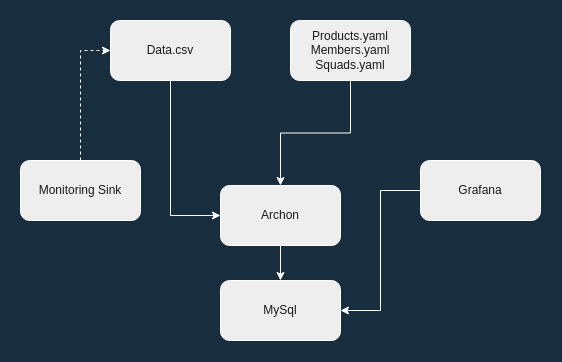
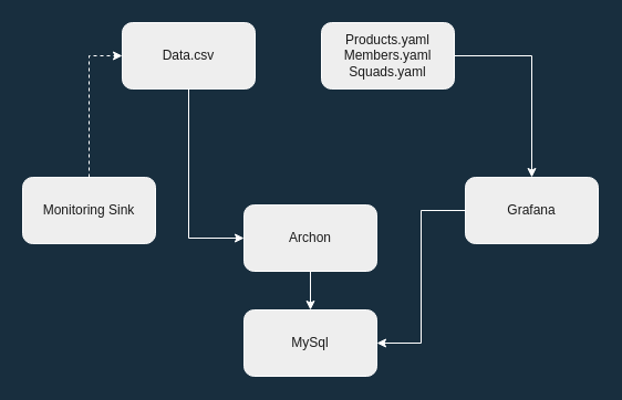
- <mxCell id="11" style="edgeStyle=orthogonalEdgeStyle;rounded=0;orthogonalLoop=1;jettySize=auto;html=1;labelBackgroundColor=#182E3E;strokeColor=#FFFFFF;fontColor=#FFFFFF;" edge="1" parent="1" source="12" target="5"><mxGeometry relative="1" as="geometry" /></mxCell>
+ <mxCell id="11" style="edgeStyle=orthogonalEdgeStyle;rounded=0;orthogonalLoop=1;jettySize=auto;html=1;labelBackgroundColor=#182E3E;strokeColor=#FFFFFF;fontColor=#FFFFFF;" edge="1" parent="1" source="12" target="8"><mxGeometry relative="1" as="geometry" /></mxCell>
